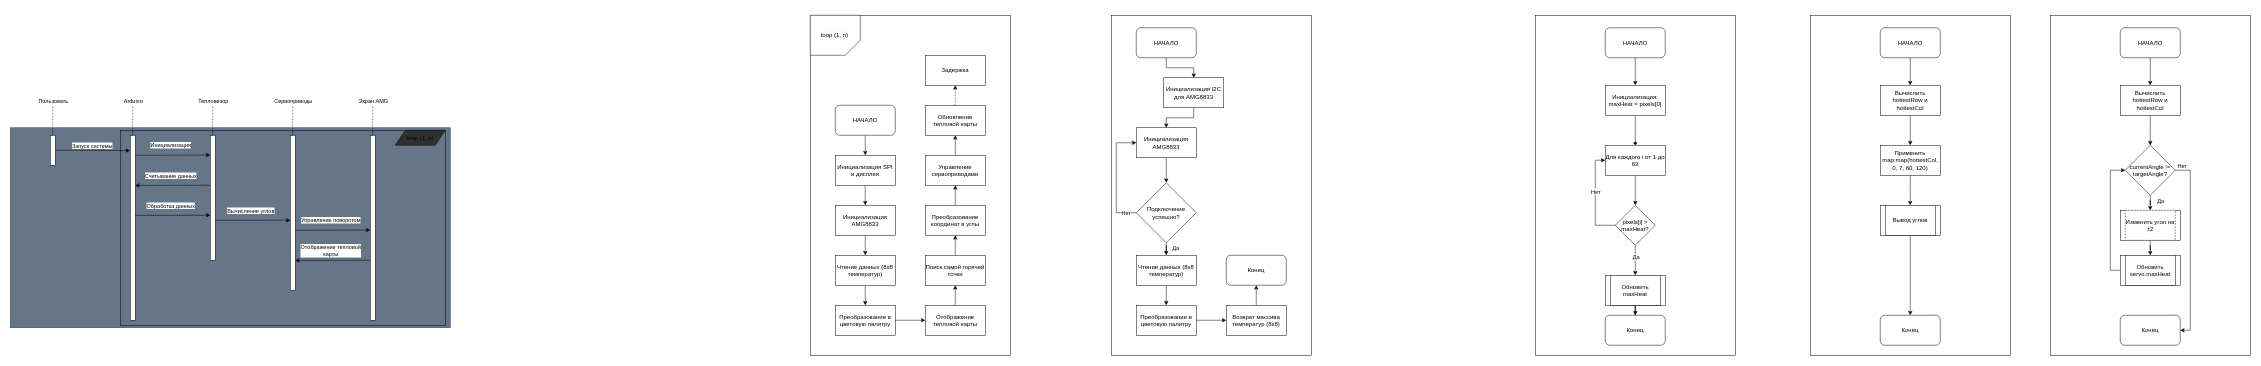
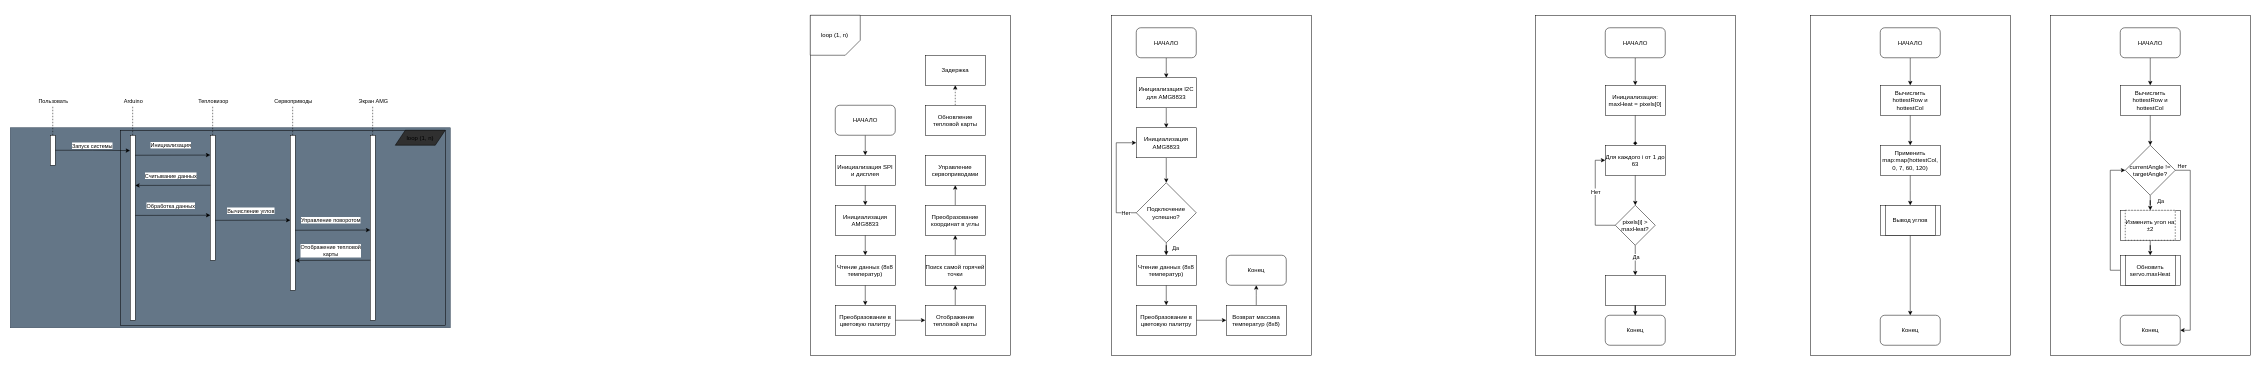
- <mxCell id="63" value="Инициализация I2C для AMG8833" style="rounded=0;whiteSpace=wrap;html=1;" vertex="1" parent="1"><mxGeometry x="2327" y="155" width="120" height="60" as="geometry" /></mxCell>
+ <mxCell id="63" value="Инициализация I2C для AMG8833" style="rounded=0;whiteSpace=wrap;html=1;" vertex="1" parent="1"><mxGeometry x="2272" y="155" width="120" height="60" as="geometry" /></mxCell>
- <mxCell id="52" style="edgeStyle=orthogonalEdgeStyle;rounded=0;orthogonalLoop=1;jettySize=auto;html=1;" edge="1" parent="1" source="53" target="55"><mxGeometry relative="1" as="geometry" /></mxCell>
- <mxCell id="109" value="Обновить maxHeat" style="rounded=0;whiteSpace=wrap;html=1;" vertex="1" parent="1"><mxGeometry x="3220" y="550" width="100" height="60" as="geometry" /></mxCell>
